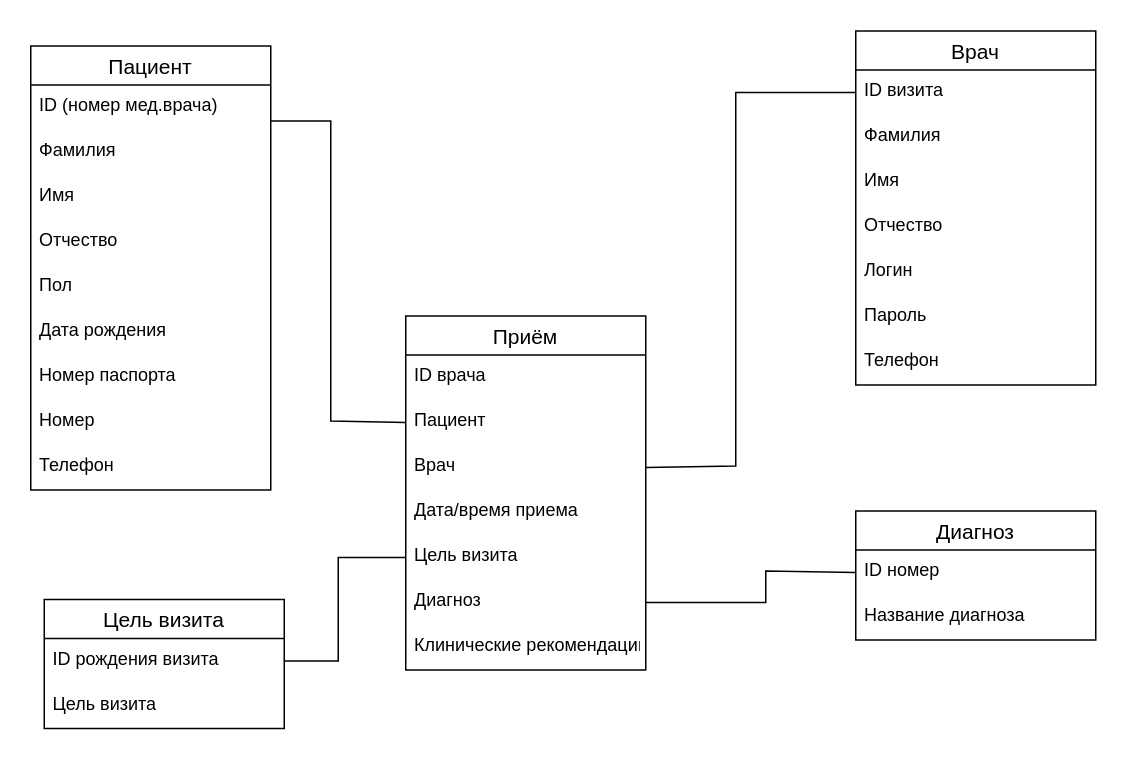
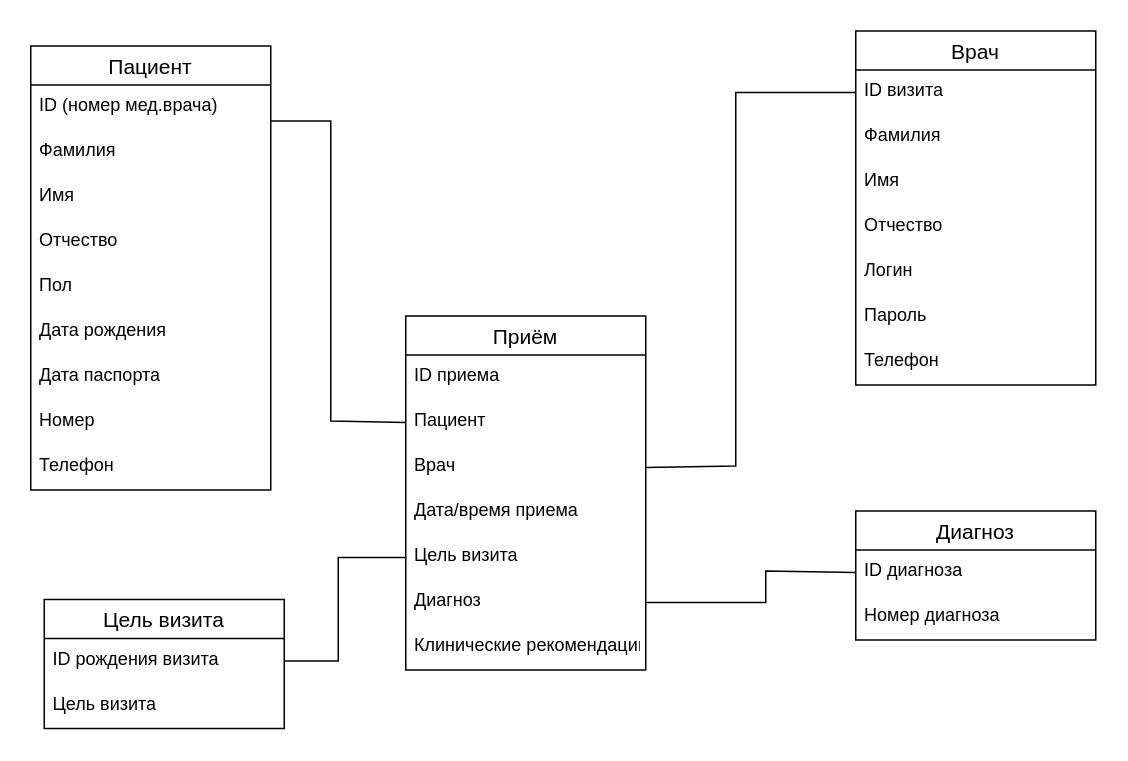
- <mxCell id="9" value="Номер паспорта" style="text;strokeColor=none;fillColor=none;spacingLeft=4;spacingRight=4;overflow=hidden;rotatable=0;points=[[0,0.5],[1,0.5]];portConstraint=eastwest;fontSize=12;" parent="2" vertex="1"><mxGeometry y="206" width="160" height="30" as="geometry" /></mxCell>
+ <mxCell id="9" value="Дата паспорта" style="text;strokeColor=none;fillColor=none;spacingLeft=4;spacingRight=4;overflow=hidden;rotatable=0;points=[[0,0.5],[1,0.5]];portConstraint=eastwest;fontSize=12;" parent="2" vertex="1"><mxGeometry y="206" width="160" height="30" as="geometry" /></mxCell>
- <mxCell id="24" value="ID врача" style="text;strokeColor=none;fillColor=none;spacingLeft=4;spacingRight=4;overflow=hidden;rotatable=0;points=[[0,0.5],[1,0.5]];portConstraint=eastwest;fontSize=12;" parent="23" vertex="1"><mxGeometry y="26" width="160" height="30" as="geometry" /></mxCell>
+ <mxCell id="24" value="ID приема" style="text;strokeColor=none;fillColor=none;spacingLeft=4;spacingRight=4;overflow=hidden;rotatable=0;points=[[0,0.5],[1,0.5]];portConstraint=eastwest;fontSize=12;" parent="23" vertex="1"><mxGeometry y="26" width="160" height="30" as="geometry" /></mxCell>
- <mxCell id="21" value="ID номер" style="text;strokeColor=none;fillColor=none;spacingLeft=4;spacingRight=4;overflow=hidden;rotatable=0;points=[[0,0.5],[1,0.5]];portConstraint=eastwest;fontSize=12;" parent="20" vertex="1"><mxGeometry y="26" width="160" height="30" as="geometry" /></mxCell>
+ <mxCell id="21" value="ID диагноза" style="text;strokeColor=none;fillColor=none;spacingLeft=4;spacingRight=4;overflow=hidden;rotatable=0;points=[[0,0.5],[1,0.5]];portConstraint=eastwest;fontSize=12;" parent="20" vertex="1"><mxGeometry y="26" width="160" height="30" as="geometry" /></mxCell>
- <mxCell id="22" value="Название диагноза" style="text;strokeColor=none;fillColor=none;spacingLeft=4;spacingRight=4;overflow=hidden;rotatable=0;points=[[0,0.5],[1,0.5]];portConstraint=eastwest;fontSize=12;" parent="20" vertex="1"><mxGeometry y="56" width="160" height="30" as="geometry" /></mxCell>
+ <mxCell id="22" value="Номер диагноза" style="text;strokeColor=none;fillColor=none;spacingLeft=4;spacingRight=4;overflow=hidden;rotatable=0;points=[[0,0.5],[1,0.5]];portConstraint=eastwest;fontSize=12;" parent="20" vertex="1"><mxGeometry y="56" width="160" height="30" as="geometry" /></mxCell>
